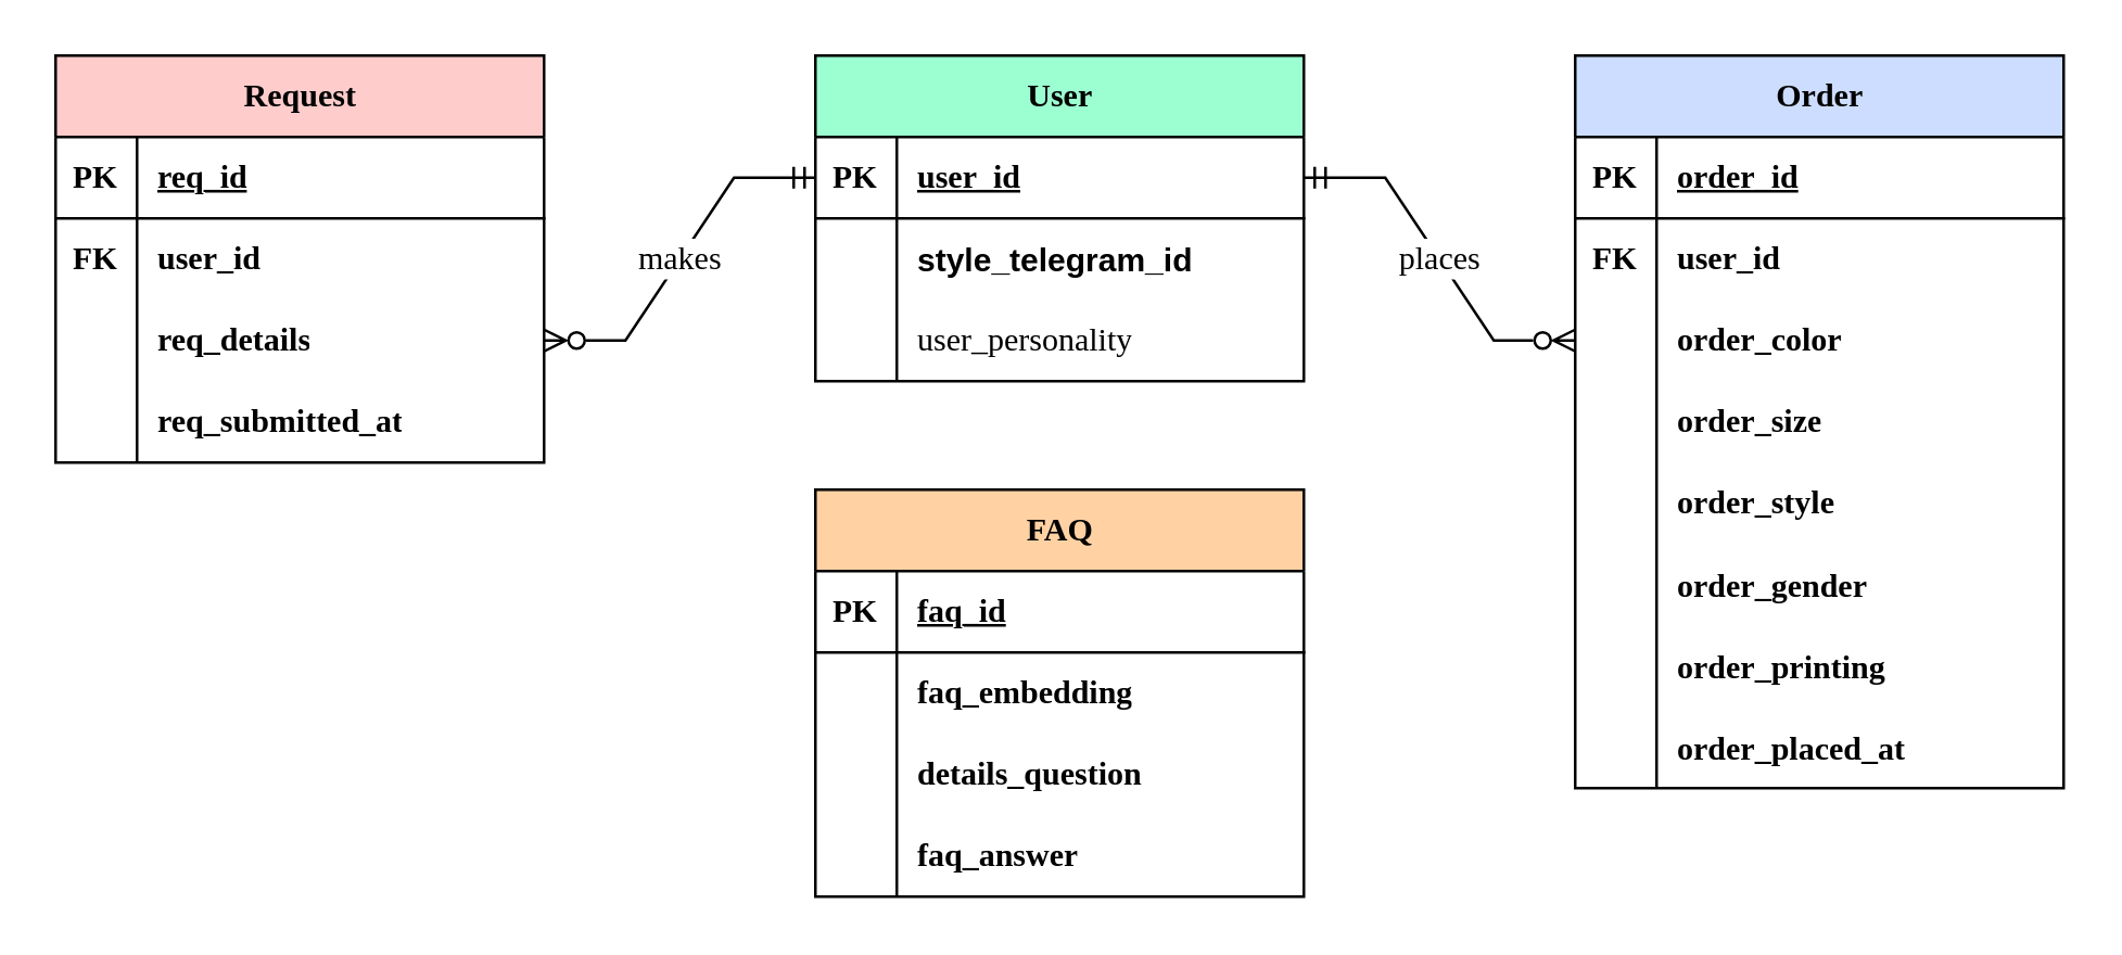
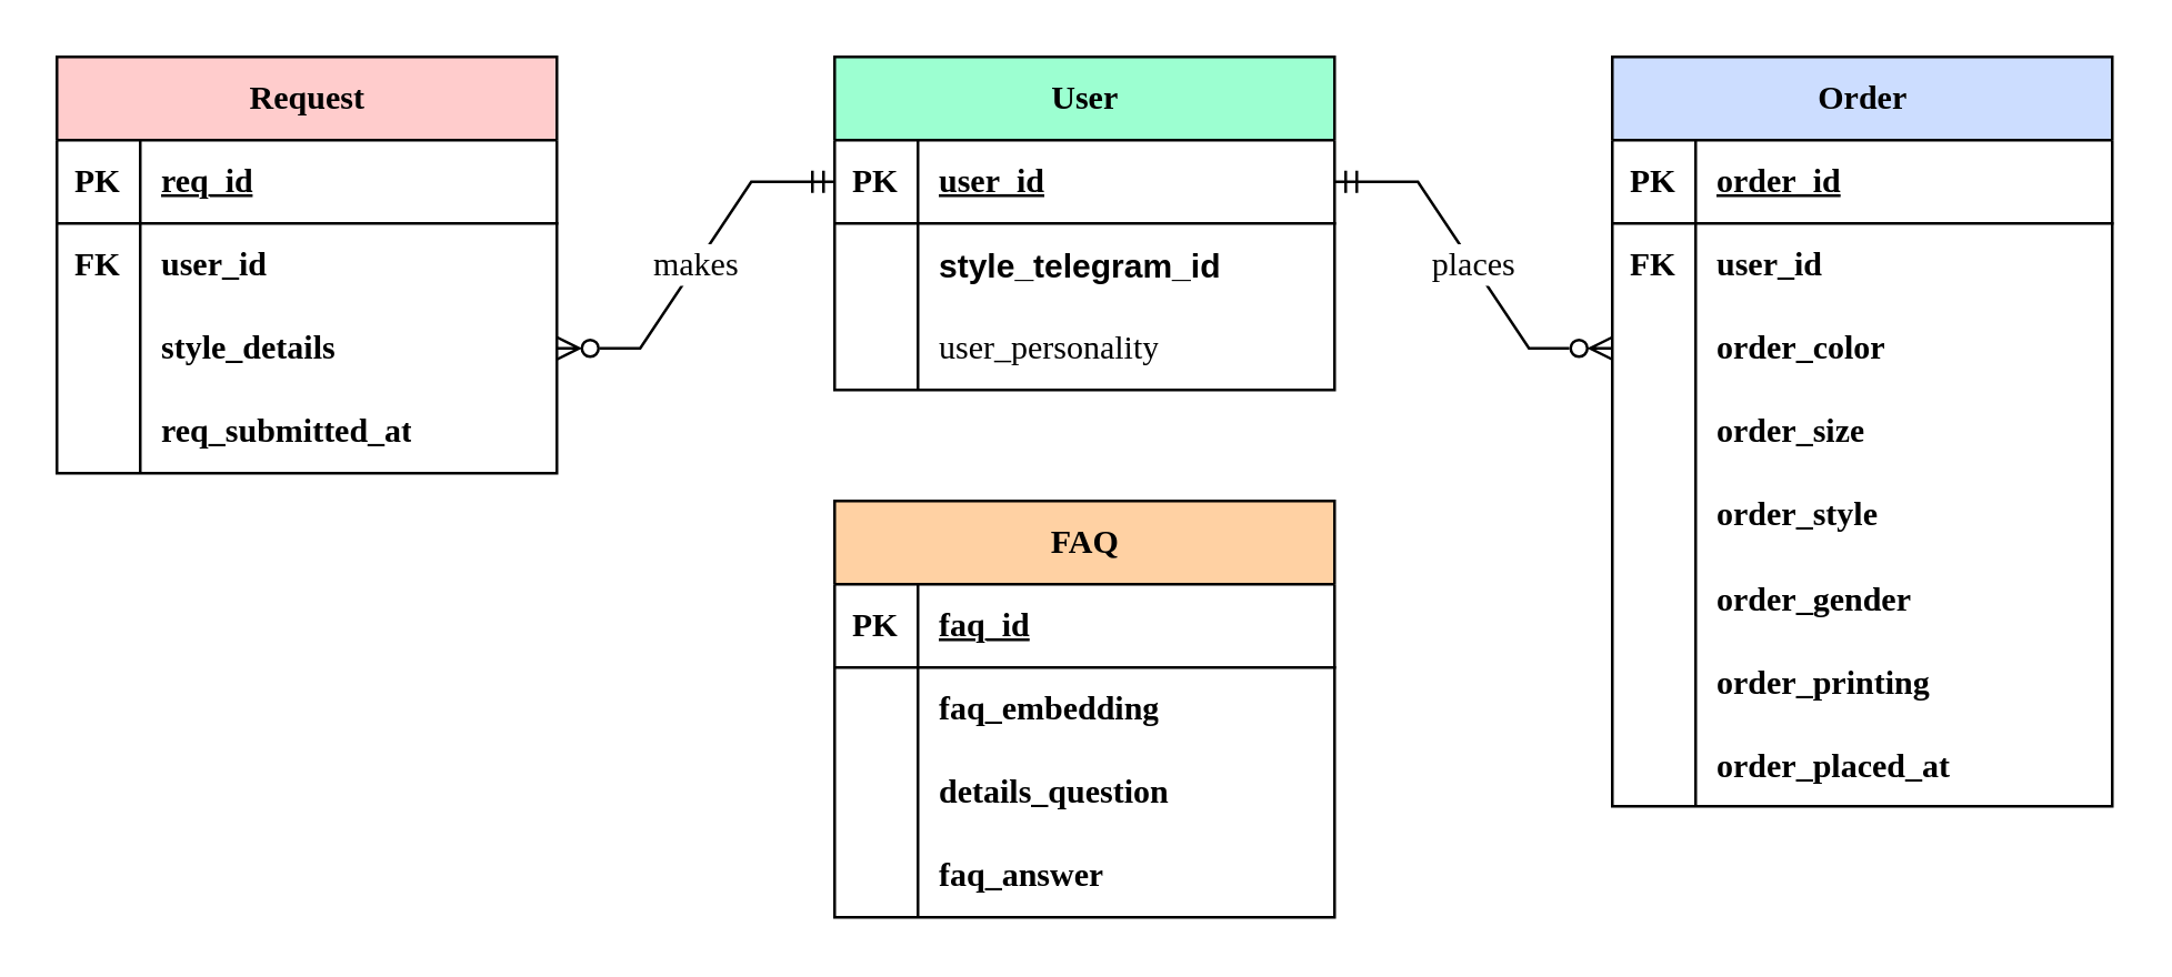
- <mxCell id="59" value="req_details" style="shape=partialRectangle;connectable=0;fillColor=none;top=0;left=0;bottom=0;right=0;align=left;spacingLeft=6;overflow=hidden;whiteSpace=wrap;html=1;fontStyle=1;fontFamily=JetBrains Mono;" parent="57" vertex="1"><mxGeometry x="30" width="150" height="30" as="geometry"><mxRectangle width="150" height="30" as="alternateBounds" /></mxGeometry></mxCell>
+ <mxCell id="59" value="style_details" style="shape=partialRectangle;connectable=0;fillColor=none;top=0;left=0;bottom=0;right=0;align=left;spacingLeft=6;overflow=hidden;whiteSpace=wrap;html=1;fontStyle=1;fontFamily=JetBrains Mono;" parent="57" vertex="1"><mxGeometry x="30" width="150" height="30" as="geometry"><mxRectangle width="150" height="30" as="alternateBounds" /></mxGeometry></mxCell>
